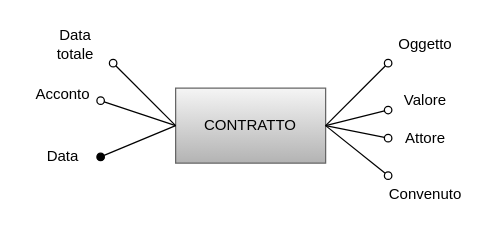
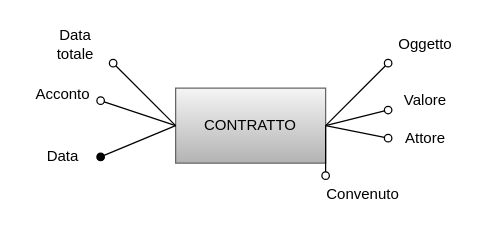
- <mxCell id="10" value="Convenuto" style="text;html=1;strokeColor=none;fillColor=none;align=center;verticalAlign=middle;whiteSpace=wrap;rounded=0;" vertex="1" parent="1"><mxGeometry x="310" y="140" width="60" height="30" as="geometry" /></mxCell>
+ <mxCell id="10" value="Convenuto" style="text;html=1;strokeColor=none;fillColor=none;align=center;verticalAlign=middle;whiteSpace=wrap;rounded=0;" vertex="1" parent="1"><mxGeometry x="260" y="140" width="60" height="30" as="geometry" /></mxCell>
